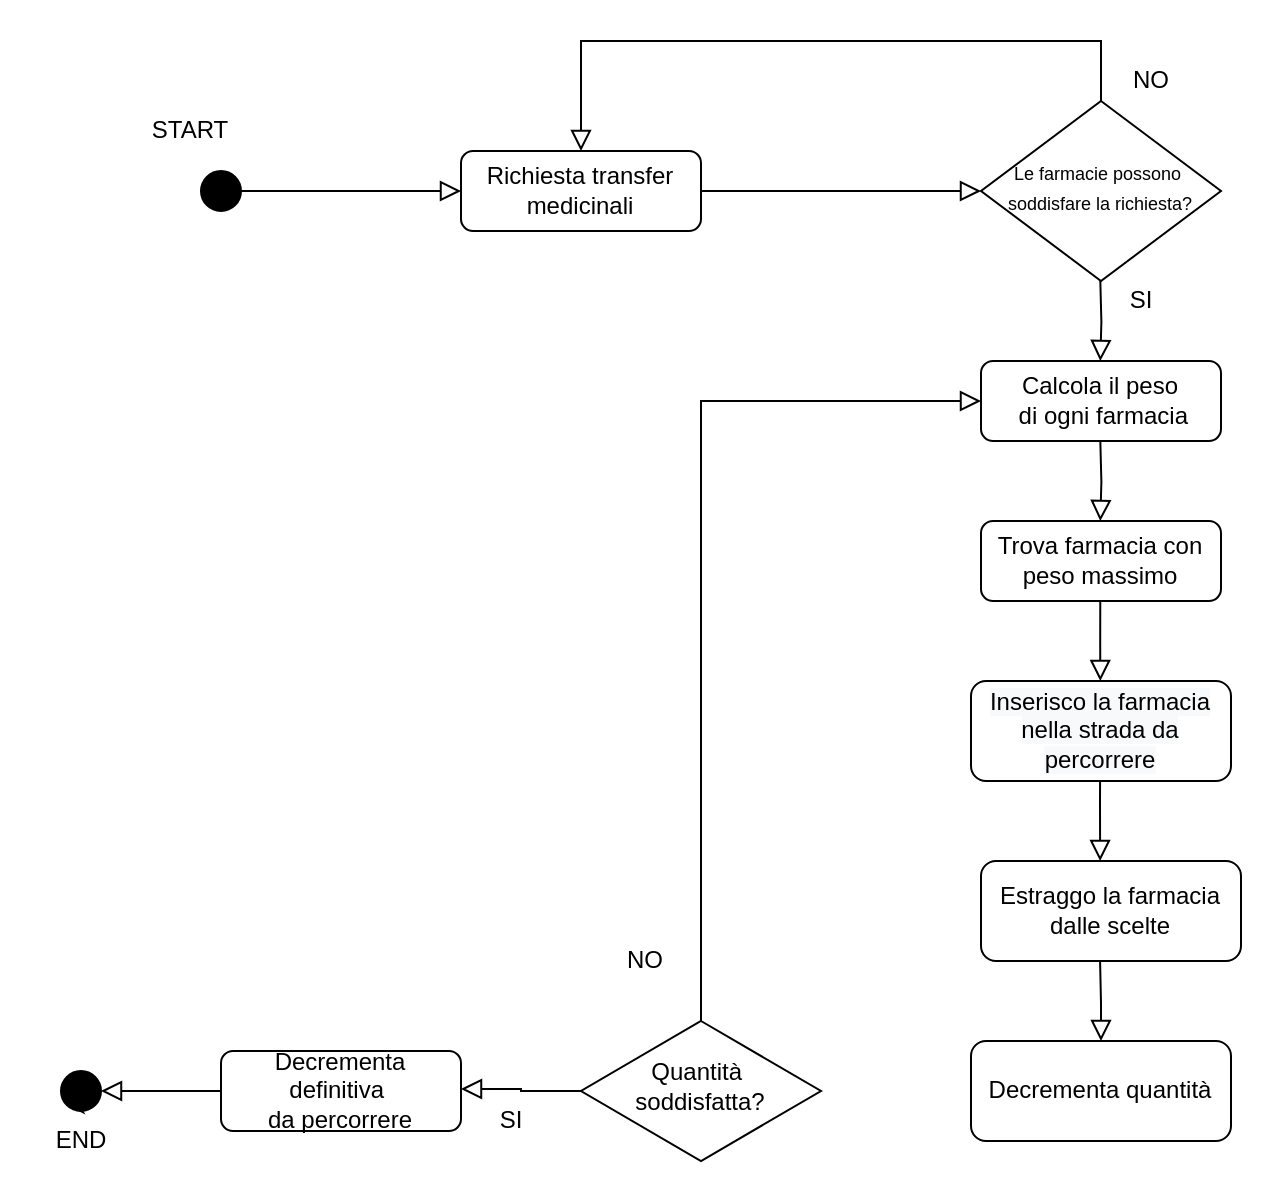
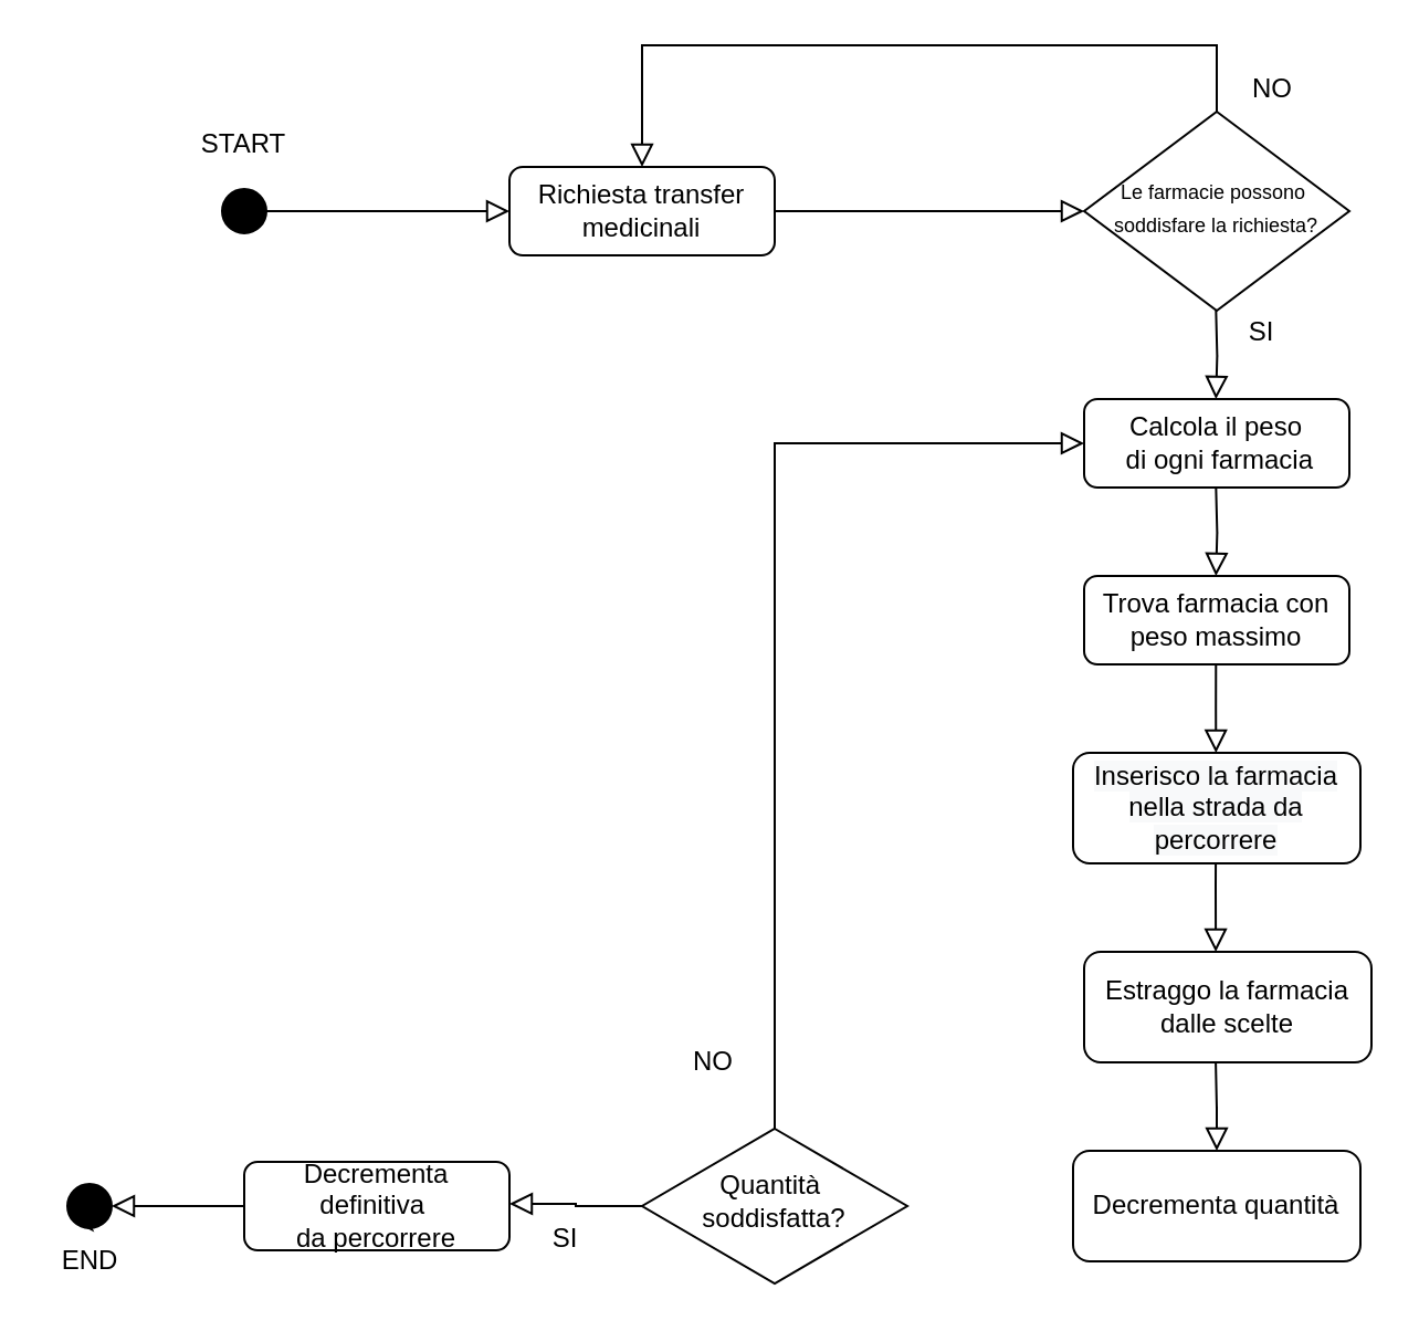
- <mxCell id="7" value="START" style="text;html=1;strokeColor=none;fillColor=none;align=center;verticalAlign=middle;whiteSpace=wrap;rounded=0;" parent="1" vertex="1"><mxGeometry x="75" y="55" width="40" height="20" as="geometry" /></mxCell>
+ <mxCell id="7" value="START" style="text;html=1;strokeColor=none;fillColor=none;align=center;verticalAlign=middle;whiteSpace=wrap;rounded=0;" parent="1" vertex="1"><mxGeometry x="90" y="55" width="40" height="20" as="geometry" /></mxCell>
